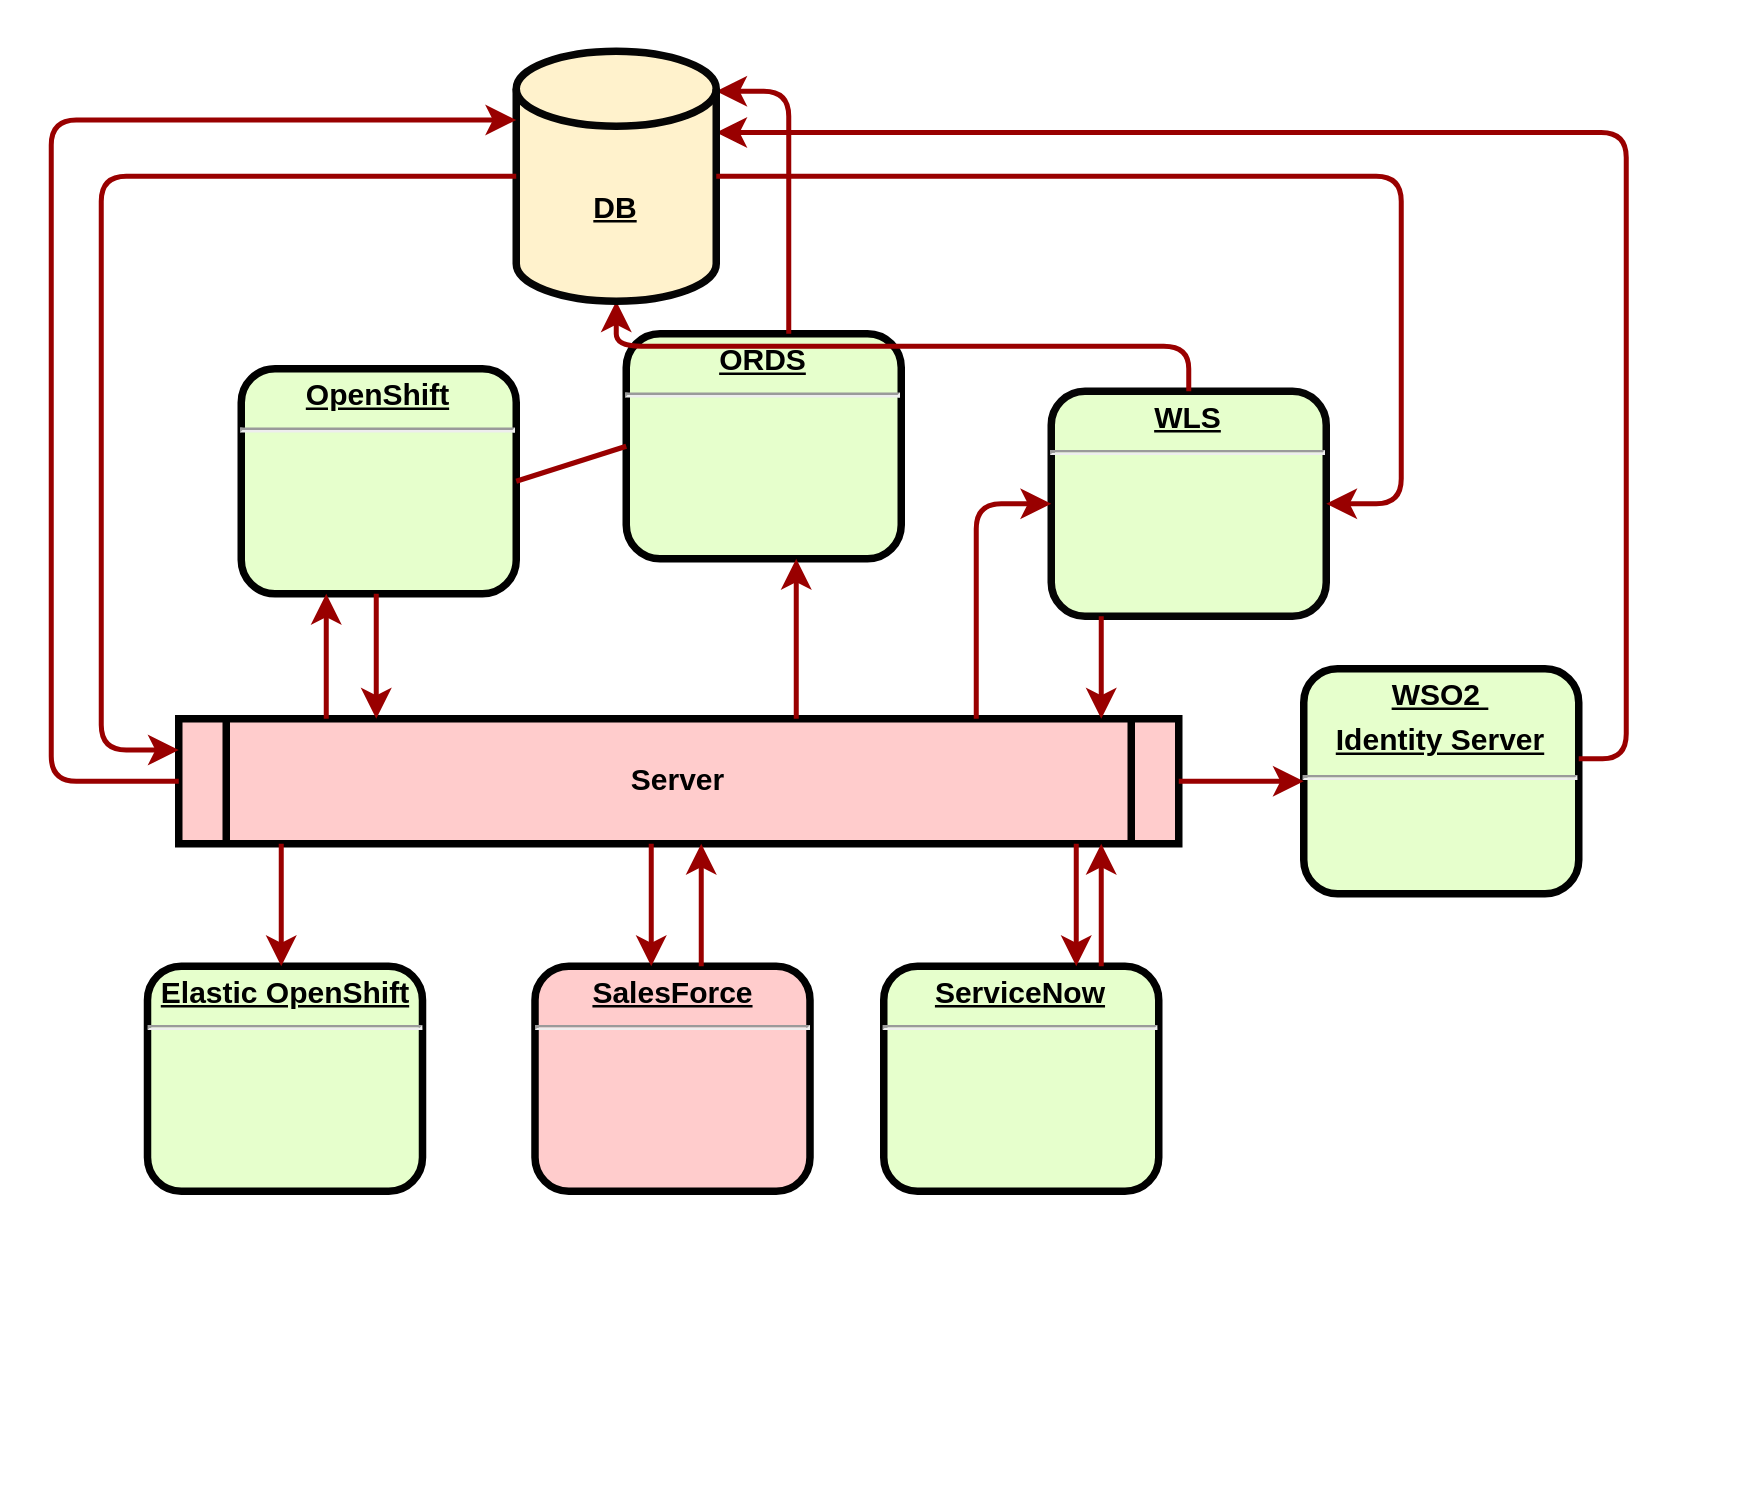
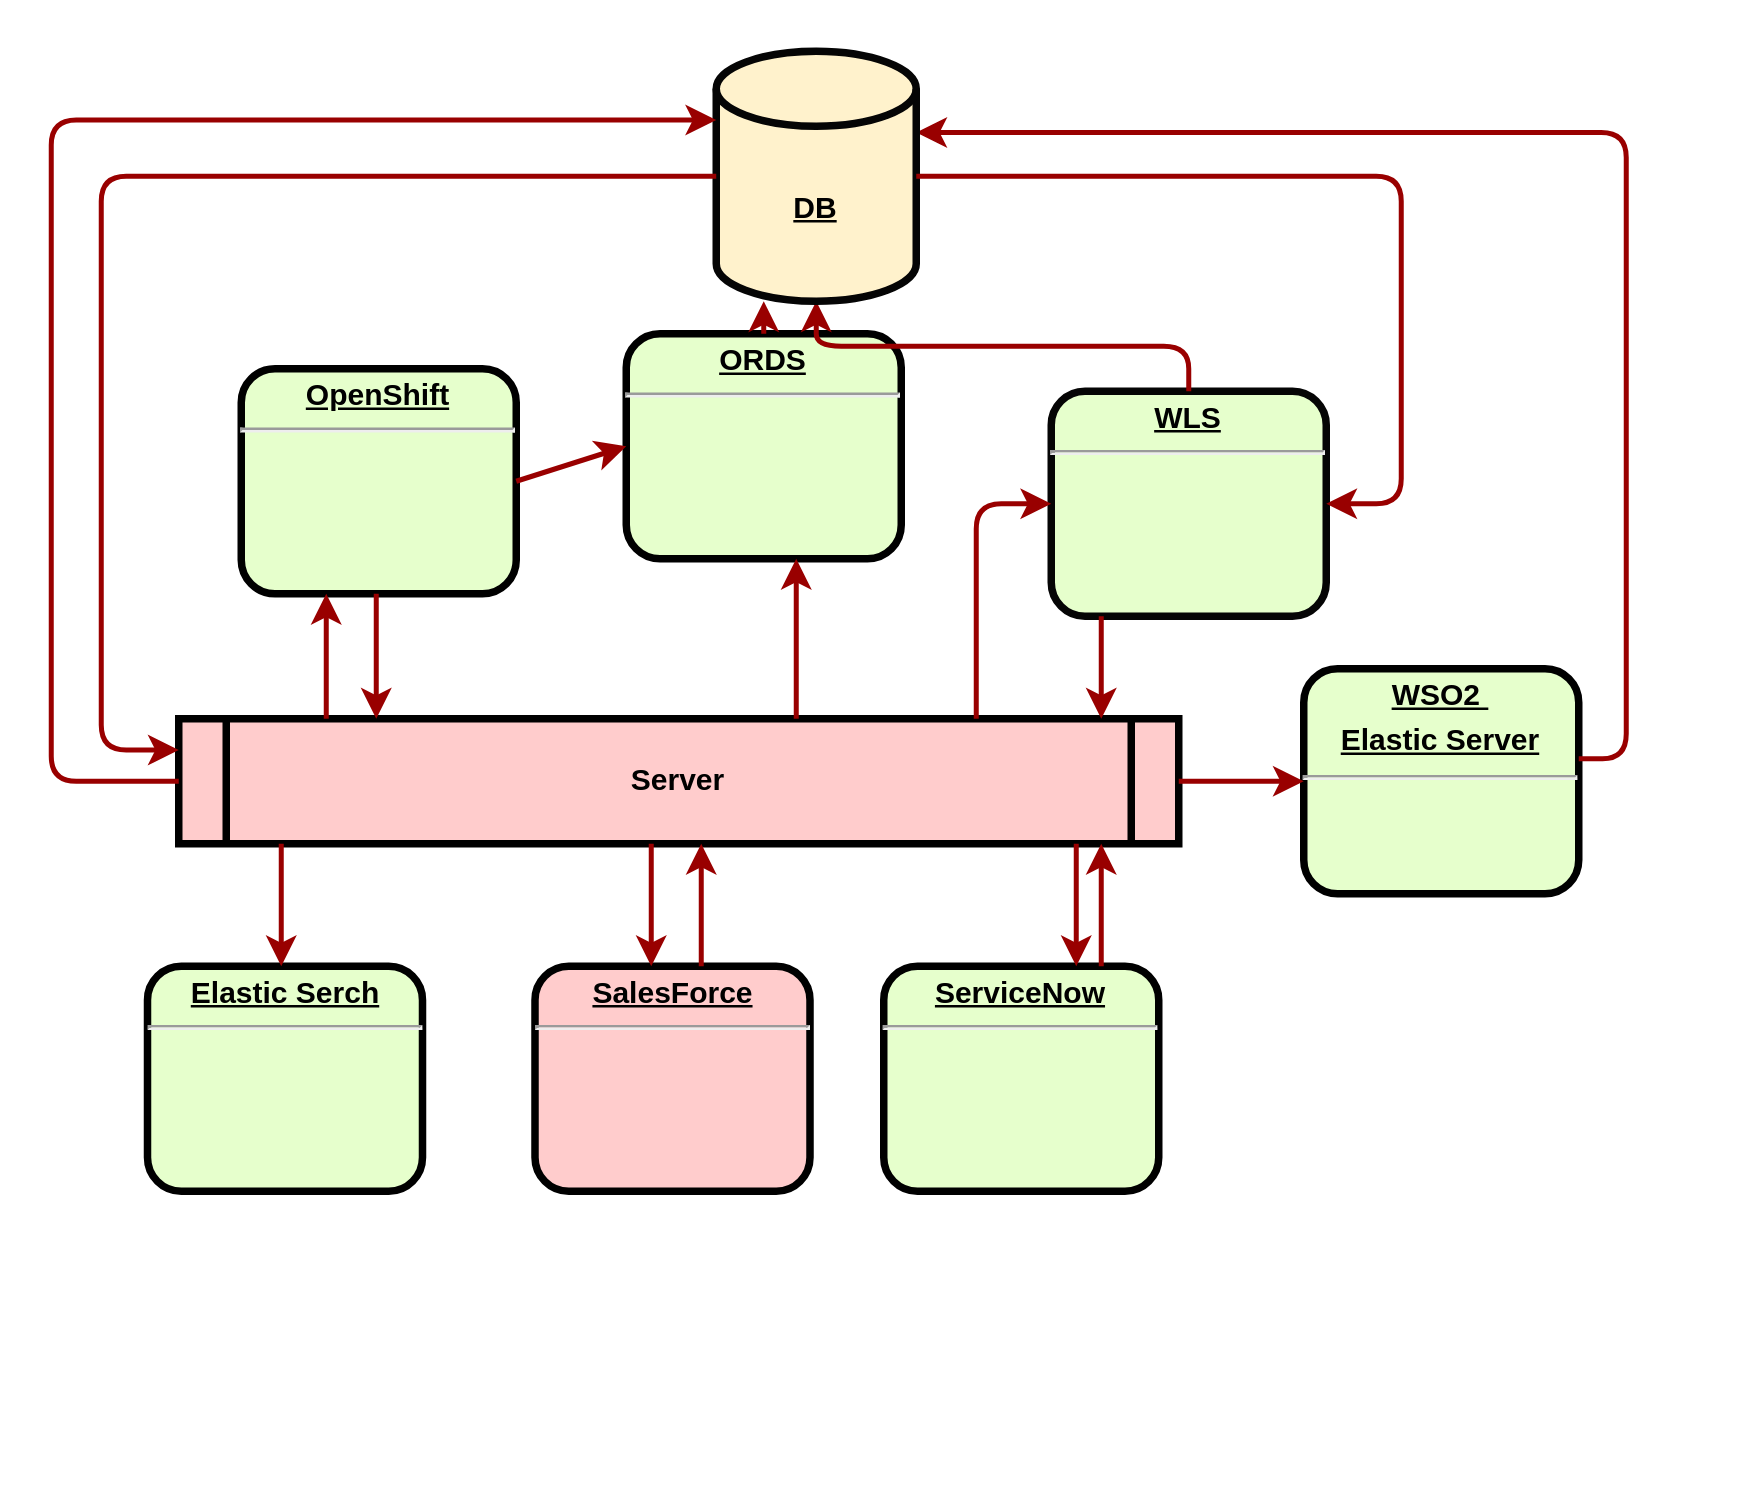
- <mxCell id="25" value="&lt;b&gt;&lt;u&gt;DB&lt;/u&gt;&lt;/b&gt;" style="shape=cylinder3;whiteSpace=wrap;html=1;boundedLbl=1;backgroundOutline=1;size=15;fillColor=#fff2cc;strokeColor=#050505;strokeWidth=3;" parent="1" vertex="1"><mxGeometry x="206" y="20" width="80" height="100" as="geometry" /></mxCell>
+ <mxCell id="25" value="&lt;b&gt;&lt;u&gt;DB&lt;/u&gt;&lt;/b&gt;" style="shape=cylinder3;whiteSpace=wrap;html=1;boundedLbl=1;backgroundOutline=1;size=15;fillColor=#fff2cc;strokeColor=#050505;strokeWidth=3;" parent="1" vertex="1"><mxGeometry x="286" y="20" width="80" height="100" as="geometry" /></mxCell>
- <mxCell id="9" value="" style="edgeStyle=none;noEdgeStyle=1;strokeColor=#990000;strokeWidth=2;exitX=1;exitY=0.5;exitDx=0;exitDy=0;entryX=0;entryY=0.5;entryDx=0;entryDy=0;endArrow=none;" parent="1" source="2" target="4" edge="1"><mxGeometry width="100" height="100" relative="1" as="geometry"><mxPoint x="161" y="82" as="sourcePoint" /><mxPoint x="-10" y="46" as="targetPoint" /><Array as="points" /></mxGeometry></mxCell>
+ <mxCell id="9" value="" style="edgeStyle=none;noEdgeStyle=1;strokeColor=#990000;strokeWidth=2;exitX=1;exitY=0.5;exitDx=0;exitDy=0;entryX=0;entryY=0.5;entryDx=0;entryDy=0;" parent="1" source="2" target="4" edge="1"><mxGeometry width="100" height="100" relative="1" as="geometry"><mxPoint x="161" y="82" as="sourcePoint" /><mxPoint x="-10" y="46" as="targetPoint" /><Array as="points" /></mxGeometry></mxCell>
- <mxCell id="5" value="&lt;p style=&quot;border-color: var(--border-color); margin: 4px 0px 0px; text-decoration-line: underline;&quot;&gt;&lt;strong style=&quot;border-color: var(--border-color);&quot;&gt;WSO2&amp;nbsp;&lt;/strong&gt;&lt;/p&gt;&lt;p style=&quot;border-color: var(--border-color); margin: 4px 0px 0px; text-decoration-line: underline;&quot;&gt;&lt;strong style=&quot;border-color: var(--border-color);&quot;&gt;Identity Server&lt;br style=&quot;border-color: var(--border-color);&quot;&gt;&lt;/strong&gt;&lt;/p&gt;&lt;hr style=&quot;border-color: var(--border-color);&quot;&gt;&lt;p style=&quot;border-color: var(--border-color); margin: 0px 0px 0px 8px;&quot;&gt;&lt;br style=&quot;border-color: var(--border-color);&quot;&gt;&lt;/p&gt;" style="verticalAlign=middle;align=center;overflow=fill;fontSize=12;fontFamily=Helvetica;html=1;rounded=1;fontStyle=1;strokeWidth=3;fillColor=#E6FFCC" parent="1" vertex="1"><mxGeometry x="521" y="267" width="110" height="90" as="geometry" /></mxCell>
+ <mxCell id="5" value="&lt;p style=&quot;border-color: var(--border-color); margin: 4px 0px 0px; text-decoration-line: underline;&quot;&gt;&lt;strong style=&quot;border-color: var(--border-color);&quot;&gt;WSO2&amp;nbsp;&lt;/strong&gt;&lt;/p&gt;&lt;p style=&quot;border-color: var(--border-color); margin: 4px 0px 0px; text-decoration-line: underline;&quot;&gt;&lt;strong style=&quot;border-color: var(--border-color);&quot;&gt;Elastic Server&lt;br style=&quot;border-color: var(--border-color);&quot;&gt;&lt;/strong&gt;&lt;/p&gt;&lt;hr style=&quot;border-color: var(--border-color);&quot;&gt;&lt;p style=&quot;border-color: var(--border-color); margin: 0px 0px 0px 8px;&quot;&gt;&lt;br style=&quot;border-color: var(--border-color);&quot;&gt;&lt;/p&gt;" style="verticalAlign=middle;align=center;overflow=fill;fontSize=12;fontFamily=Helvetica;html=1;rounded=1;fontStyle=1;strokeWidth=3;fillColor=#E6FFCC" parent="1" vertex="1"><mxGeometry x="521" y="267" width="110" height="90" as="geometry" /></mxCell>
- <mxCell id="8" value="&lt;p style=&quot;margin: 0px; margin-top: 4px; text-align: center; text-decoration: underline;&quot;&gt;&lt;strong&gt;Elastic OpenShift&lt;br&gt;&lt;/strong&gt;&lt;/p&gt;&lt;hr&gt;&lt;p style=&quot;margin: 0px; margin-left: 8px;&quot;&gt;&lt;br&gt;&lt;/p&gt;" style="verticalAlign=middle;align=center;overflow=fill;fontSize=12;fontFamily=Helvetica;html=1;rounded=1;fontStyle=1;strokeWidth=3;fillColor=#E6FFCC" parent="1" vertex="1"><mxGeometry x="58.5" y="386" width="110" height="90" as="geometry" /></mxCell>
+ <mxCell id="8" value="&lt;p style=&quot;margin: 0px; margin-top: 4px; text-align: center; text-decoration: underline;&quot;&gt;&lt;strong&gt;Elastic Serch&lt;br&gt;&lt;/strong&gt;&lt;/p&gt;&lt;hr&gt;&lt;p style=&quot;margin: 0px; margin-left: 8px;&quot;&gt;&lt;br&gt;&lt;/p&gt;" style="verticalAlign=middle;align=center;overflow=fill;fontSize=12;fontFamily=Helvetica;html=1;rounded=1;fontStyle=1;strokeWidth=3;fillColor=#E6FFCC" parent="1" vertex="1"><mxGeometry x="58.5" y="386" width="110" height="90" as="geometry" /></mxCell>
